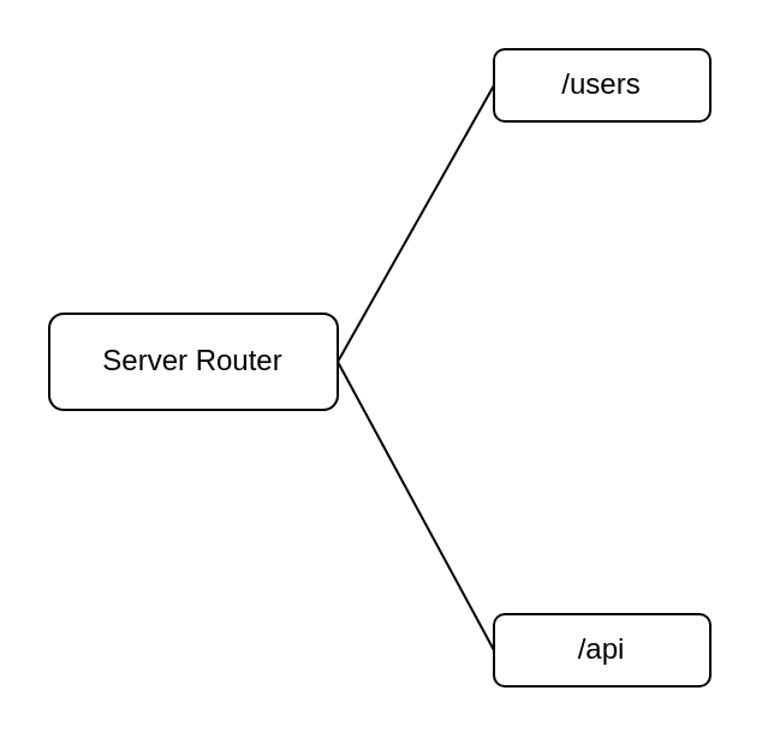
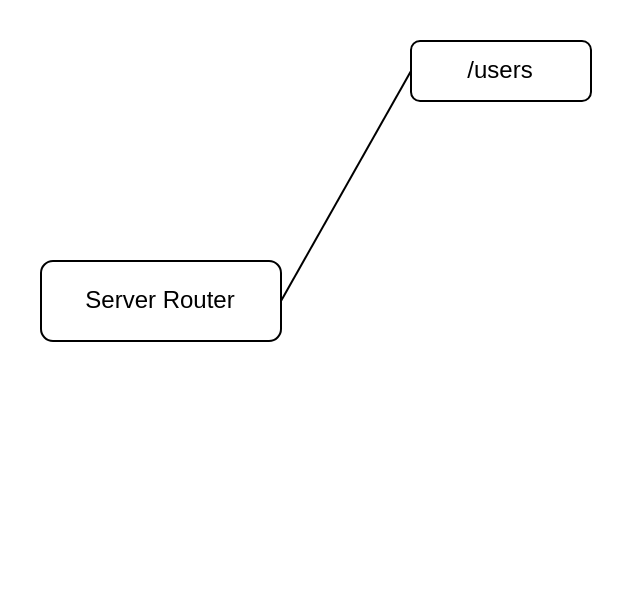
- <mxCell id="6" value="" style="endArrow=none;html=1;rounded=0;entryX=0;entryY=0.5;entryDx=0;entryDy=0;exitX=1;exitY=0.5;exitDx=0;exitDy=0;" edge="1" parent="1" source="2" target="5"><mxGeometry width="50" height="50" relative="1" as="geometry"><mxPoint x="175" y="200" as="sourcePoint" /><mxPoint x="215" y="45" as="targetPoint" /></mxGeometry></mxCell>
- <mxCell id="5" value="/api" style="rounded=1;whiteSpace=wrap;html=1;" vertex="1" parent="1"><mxGeometry x="205" y="255" width="90" height="30" as="geometry" /></mxCell>
